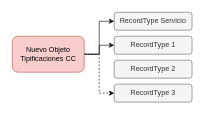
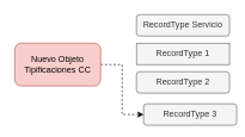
- <mxCell id="2" style="edgeStyle=orthogonalEdgeStyle;rounded=0;orthogonalLoop=1;jettySize=auto;html=1;entryX=0;entryY=0.5;entryDx=0;entryDy=0;" edge="1" parent="1" source="5" target="6"><mxGeometry relative="1" as="geometry" /></mxCell>
- <mxCell id="3" style="edgeStyle=orthogonalEdgeStyle;rounded=0;orthogonalLoop=1;jettySize=auto;html=1;entryX=0;entryY=0.5;entryDx=0;entryDy=0;" edge="1" parent="1" source="5" target="7"><mxGeometry relative="1" as="geometry" /></mxCell>
- <mxCell id="7" value="RecordType 1" style="rounded=1;whiteSpace=wrap;html=1;fillColor=#f5f5f5;fontColor=#333333;strokeColor=#666666;" vertex="1" parent="1"><mxGeometry x="190" y="60" width="130" height="30" as="geometry" /></mxCell>
+ <mxCell id="7" value="RecordType 1" style="whiteSpace=wrap;html=1;fillColor=#f5f5f5;fontColor=#333333;strokeColor=#666666;rounded=0;" vertex="1" parent="1"><mxGeometry x="190" y="60" width="130" height="30" as="geometry" /></mxCell>
- <mxCell id="9" value="RecordType 3" style="rounded=1;whiteSpace=wrap;html=1;fillColor=#f5f5f5;fontColor=#333333;strokeColor=#666666;" vertex="1" parent="1"><mxGeometry x="190" y="140" width="130" height="30" as="geometry" /></mxCell>
+ <mxCell id="9" value="RecordType 3" style="rounded=1;whiteSpace=wrap;html=1;fillColor=#f5f5f5;fontColor=#333333;strokeColor=#666666;" vertex="1" parent="1"><mxGeometry x="200" y="145" width="130" height="30" as="geometry" /></mxCell>
